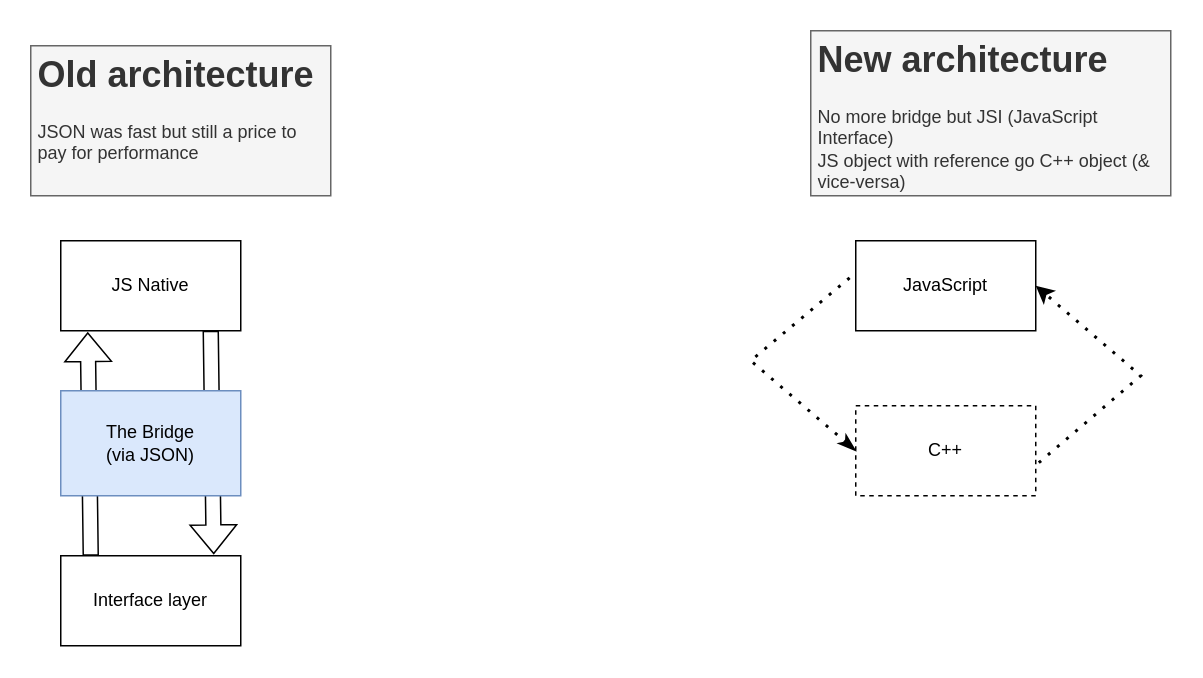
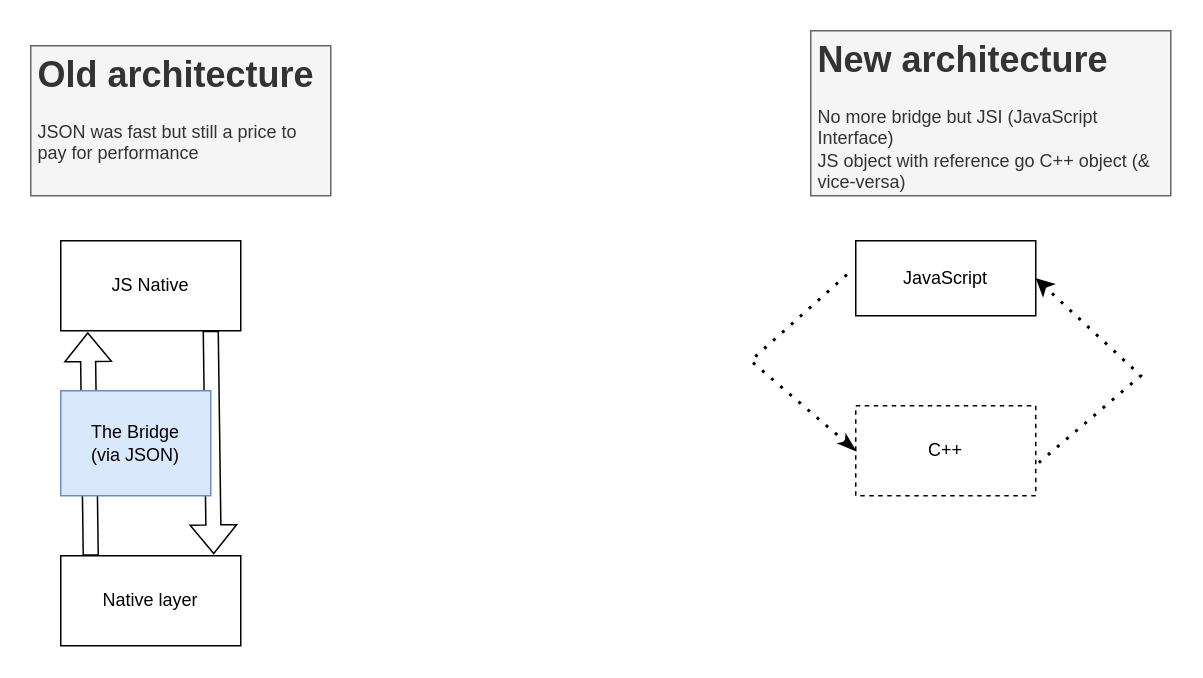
- <mxCell id="5" value="JavaScript" style="rounded=0;whiteSpace=wrap;html=1;" vertex="1" parent="1"><mxGeometry x="570" y="160" width="120" height="60" as="geometry" /></mxCell>
+ <mxCell id="5" value="JavaScript" style="rounded=0;whiteSpace=wrap;html=1;" vertex="1" parent="1"><mxGeometry x="570" y="160" width="120" height="50" as="geometry" /></mxCell>
- <mxCell id="10" value="&lt;div&gt;The Bridge&lt;/div&gt;&lt;div&gt;(via JSON)&lt;br&gt;&lt;/div&gt;" style="text;html=1;strokeColor=#6c8ebf;fillColor=#dae8fc;align=center;verticalAlign=middle;whiteSpace=wrap;rounded=0;" vertex="1" parent="1"><mxGeometry x="40" y="260" width="120" height="70" as="geometry" /></mxCell>
+ <mxCell id="10" value="&lt;div&gt;The Bridge&lt;/div&gt;&lt;div&gt;(via JSON)&lt;br&gt;&lt;/div&gt;" style="text;html=1;strokeColor=#6c8ebf;fillColor=#dae8fc;align=center;verticalAlign=middle;whiteSpace=wrap;rounded=0;" vertex="1" parent="1"><mxGeometry x="40" y="260" width="100" height="70" as="geometry" /></mxCell>
- <mxCell id="3" value="Interface layer" style="whiteSpace=wrap;html=1;" vertex="1" parent="1"><mxGeometry x="40" y="370" width="120" height="60" as="geometry" /></mxCell>
+ <mxCell id="3" value="Native layer" style="whiteSpace=wrap;html=1;" vertex="1" parent="1"><mxGeometry x="40" y="370" width="120" height="60" as="geometry" /></mxCell>
